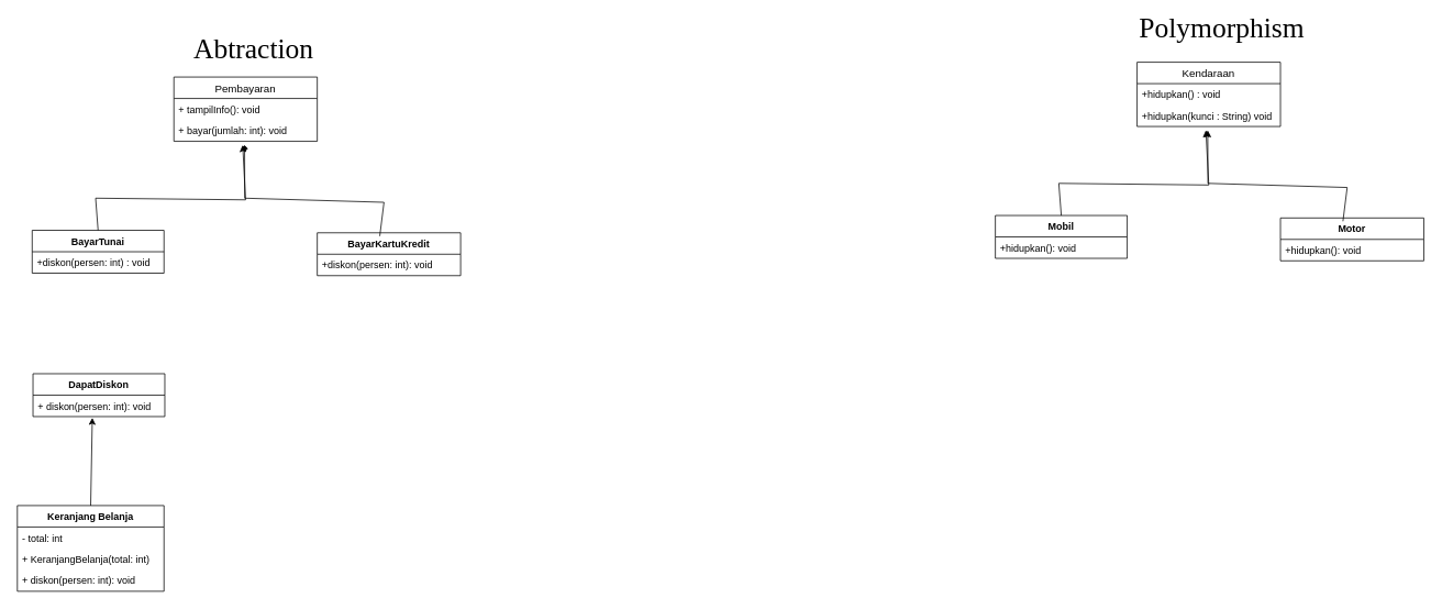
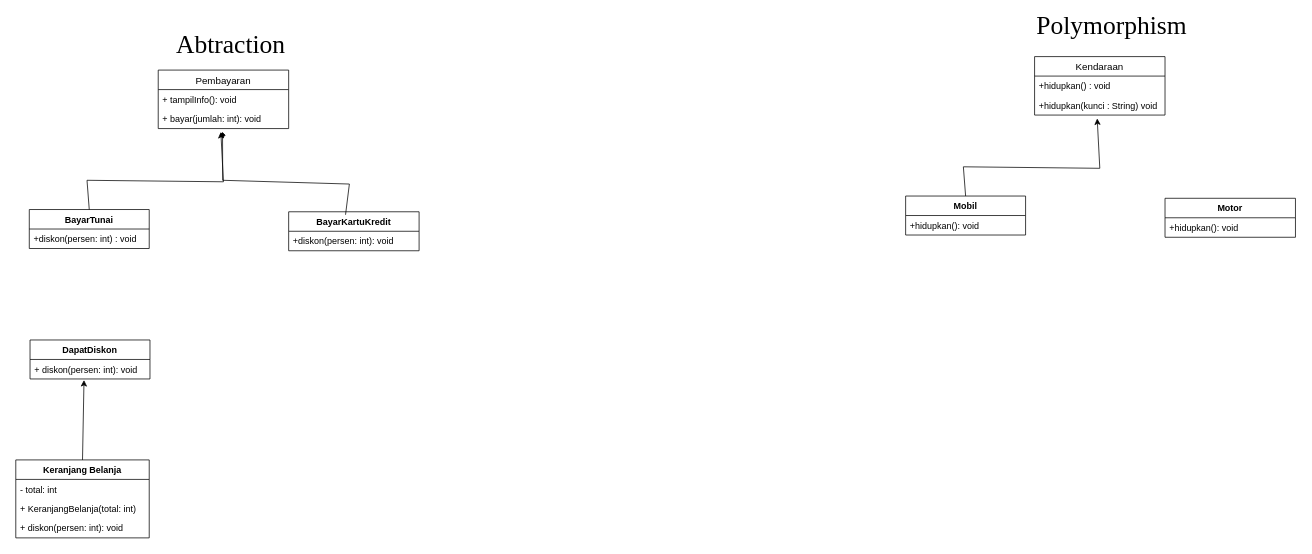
- <mxCell id="27" value="" style="endArrow=classic;html=1;rounded=0;entryX=0.493;entryY=1.177;entryDx=0;entryDy=0;entryPerimeter=0;exitX=0.436;exitY=0.077;exitDx=0;exitDy=0;exitPerimeter=0;" edge="1" source="24" target="23" parent="1"><mxGeometry width="50" height="50" relative="1" as="geometry"><mxPoint x="1297" y="271" as="sourcePoint" /><mxPoint x="1473" y="168" as="targetPoint" /><Array as="points"><mxPoint x="1634" y="227" /><mxPoint x="1465" y="222" /></Array></mxGeometry></mxCell>
